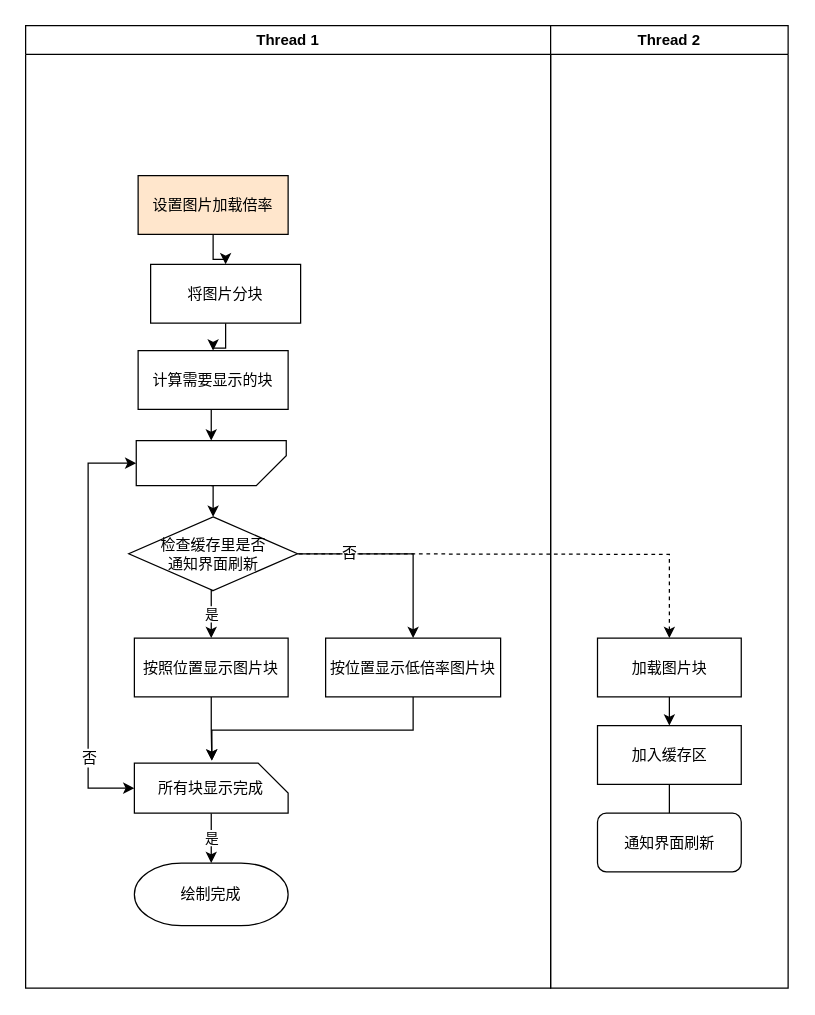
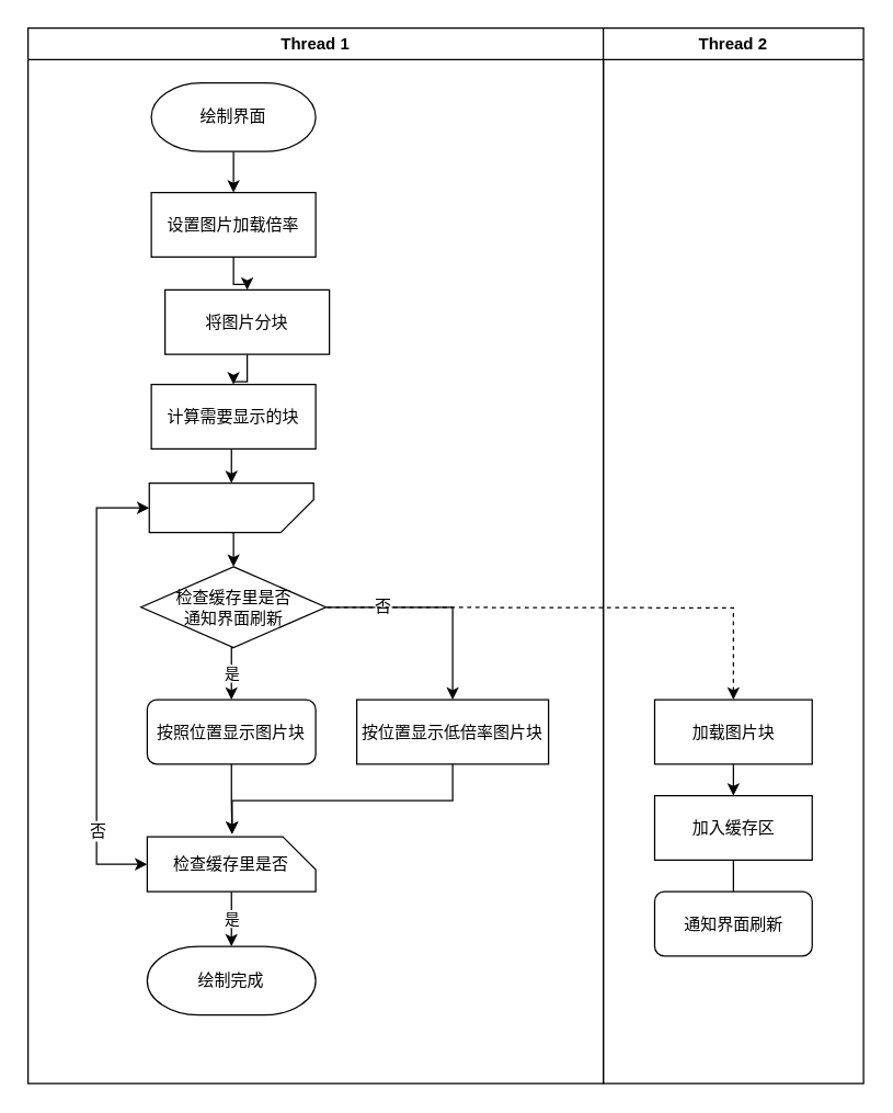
+ <mxCell id="18" value="绘制界面" style="strokeWidth=1;html=1;shape=mxgraph.flowchart.terminator;whiteSpace=wrap;" vertex="1" parent="2"><mxGeometry x="90" y="40" width="120" height="50" as="geometry" /></mxCell>
+ <mxCell id="17" style="edgeStyle=orthogonalEdgeStyle;rounded=0;orthogonalLoop=1;jettySize=auto;html=1;exitX=0.5;exitY=1;exitDx=0;exitDy=0;exitPerimeter=0;entryX=0.5;entryY=0;entryDx=0;entryDy=0;" edge="1" parent="2" source="18" target="4"><mxGeometry relative="1" as="geometry" /></mxCell>
- <mxCell id="4" value="设置图片加载倍率" style="rounded=0;whiteSpace=wrap;html=1;fillColor=#ffe6cc;" parent="2" vertex="1"><mxGeometry x="90" y="120" width="120" height="47" as="geometry" /></mxCell>
+ <mxCell id="4" value="设置图片加载倍率" style="rounded=0;whiteSpace=wrap;html=1;" parent="2" vertex="1"><mxGeometry x="90" y="120" width="120" height="47" as="geometry" /></mxCell>
- <mxCell id="14" value="按照位置显示图片块" style="rounded=0;whiteSpace=wrap;html=1;" parent="2" vertex="1"><mxGeometry x="87" y="490" width="123" height="47" as="geometry" /></mxCell>
+ <mxCell id="14" value="按照位置显示图片块" style="whiteSpace=wrap;html=1;rounded=1;" parent="2" vertex="1"><mxGeometry x="87" y="490" width="123" height="47" as="geometry" /></mxCell>
- <mxCell id="25" value="&lt;span style=&quot;white-space: normal&quot;&gt;所有块显示完成&lt;/span&gt;" style="shape=card;whiteSpace=wrap;html=1;strokeWidth=1;direction=south;size=24;" vertex="1" parent="2"><mxGeometry x="87" y="590" width="123" height="40" as="geometry" /></mxCell>
+ <mxCell id="25" value="&lt;span style=&quot;white-space: normal&quot;&gt;检查缓存里是否&lt;/span&gt;" style="shape=card;whiteSpace=wrap;html=1;strokeWidth=1;direction=south;size=24;" vertex="1" parent="2"><mxGeometry x="87" y="590" width="123" height="40" as="geometry" /></mxCell>
